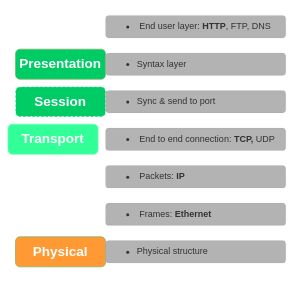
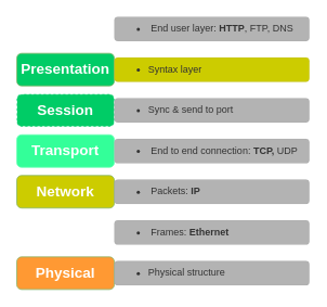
- <mxCell id="10" value="&lt;ul&gt;&lt;li&gt;Syntax layer&lt;/li&gt;&lt;/ul&gt;" style="rounded=1;whiteSpace=wrap;html=1;fontSize=12;fontColor=#333333;strokeColor=#666666;strokeWidth=0;verticalAlign=middle;align=left;fillColor=#B3B3B3;" vertex="1" parent="1"><mxGeometry x="140" y="70" width="240" height="30" as="geometry" /></mxCell>
+ <mxCell id="10" value="&lt;ul&gt;&lt;li&gt;Syntax layer&lt;/li&gt;&lt;/ul&gt;" style="rounded=1;whiteSpace=wrap;html=1;fontSize=12;fontColor=#333333;strokeColor=#666666;strokeWidth=0;verticalAlign=middle;align=left;fillColor=#cccc00;" vertex="1" parent="1"><mxGeometry x="140" y="70" width="240" height="30" as="geometry" /></mxCell>
- <mxCell id="4" value="Transport" style="rounded=1;whiteSpace=wrap;html=1;fontSize=18;fontStyle=1;fontColor=#FFFFFF;strokeColor=#66FFB3;fillColor=#33FF99;" vertex="1" parent="1"><mxGeometry x="10" y="165" width="120" height="40" as="geometry" /></mxCell>
+ <mxCell id="4" value="Transport" style="rounded=1;whiteSpace=wrap;html=1;fontSize=18;fontStyle=1;fontColor=#FFFFFF;strokeColor=#66FFB3;fillColor=#33FF99;" vertex="1" parent="1"><mxGeometry x="20" y="165" width="120" height="40" as="geometry" /></mxCell>
+ <mxCell id="5" value="Network" style="rounded=1;whiteSpace=wrap;html=1;fontSize=18;fontStyle=1;strokeColor=#82b366;fontColor=#FFFFFF;fillColor=#CCCC00;" vertex="1" parent="1"><mxGeometry x="20" y="215" width="120" height="40" as="geometry" /></mxCell>
